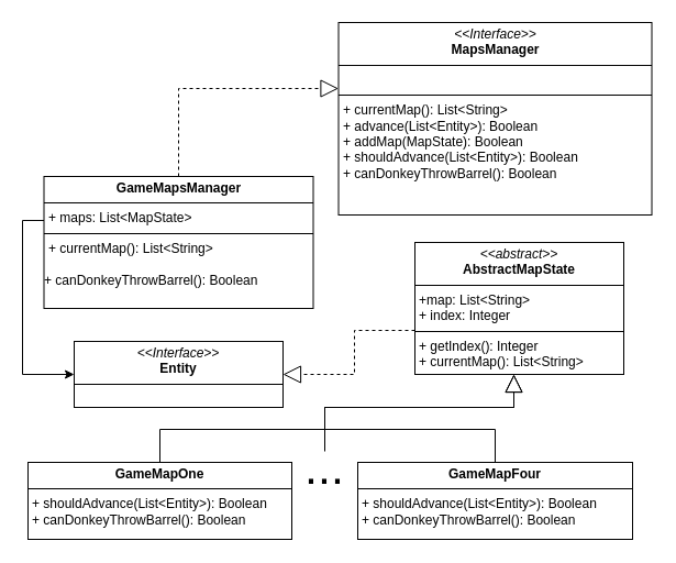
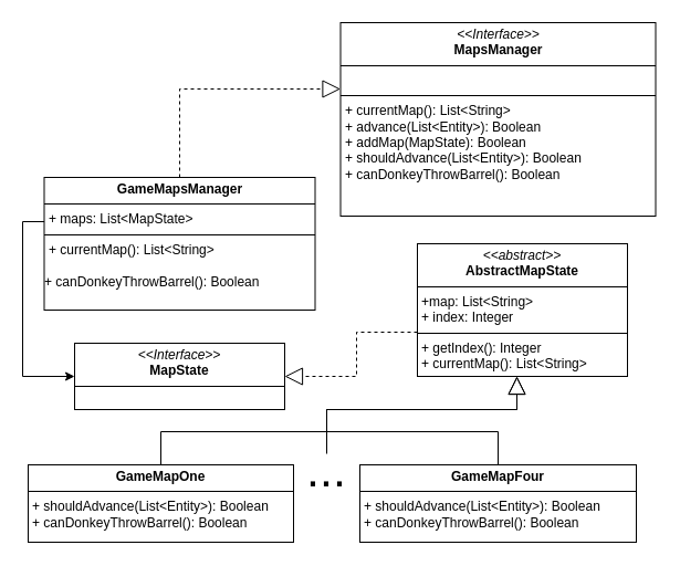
- <mxCell id="11" value="&lt;p style=&quot;margin:0px;margin-top:4px;text-align:center;&quot;&gt;&lt;i&gt;&amp;lt;&amp;lt;Interface&amp;gt;&amp;gt;&lt;/i&gt;&lt;br&gt;&lt;b&gt;Entity&lt;/b&gt;&lt;/p&gt;&lt;hr size=&quot;1&quot; style=&quot;border-style:solid;&quot;&gt;&lt;p style=&quot;margin:0px;margin-left:4px;&quot;&gt;&lt;br&gt;&lt;/p&gt;&lt;hr size=&quot;1&quot; style=&quot;border-style:solid;&quot;&gt;&lt;p style=&quot;margin:0px;margin-left:4px;&quot;&gt;&lt;br&gt;&lt;/p&gt;" style="verticalAlign=top;align=left;overflow=fill;html=1;whiteSpace=wrap;" parent="1" vertex="1"><mxGeometry x="67" y="310" width="190" height="60" as="geometry" /></mxCell>
+ <mxCell id="11" value="&lt;p style=&quot;margin:0px;margin-top:4px;text-align:center;&quot;&gt;&lt;i&gt;&amp;lt;&amp;lt;Interface&amp;gt;&amp;gt;&lt;/i&gt;&lt;br&gt;&lt;b&gt;MapState&lt;/b&gt;&lt;/p&gt;&lt;hr size=&quot;1&quot; style=&quot;border-style:solid;&quot;&gt;&lt;p style=&quot;margin:0px;margin-left:4px;&quot;&gt;&lt;br&gt;&lt;/p&gt;&lt;hr size=&quot;1&quot; style=&quot;border-style:solid;&quot;&gt;&lt;p style=&quot;margin:0px;margin-left:4px;&quot;&gt;&lt;br&gt;&lt;/p&gt;" style="verticalAlign=top;align=left;overflow=fill;html=1;whiteSpace=wrap;" parent="1" vertex="1"><mxGeometry x="67" y="310" width="190" height="60" as="geometry" /></mxCell>
